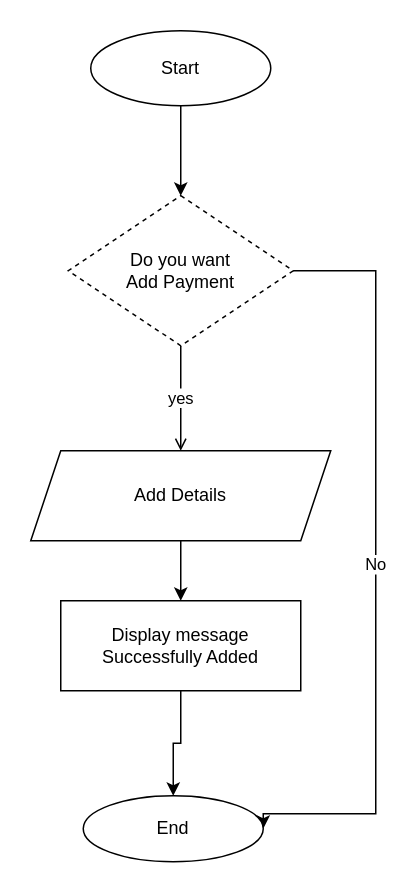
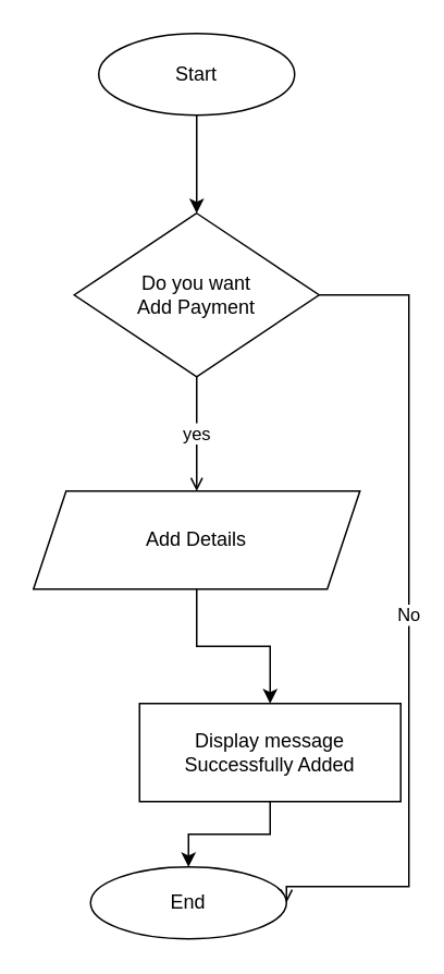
- <mxCell id="6" value="Do you want &lt;br&gt;Add Payment" style="rhombus;whiteSpace=wrap;html=1;dashed=1;" parent="1" vertex="1"><mxGeometry x="45" y="130" width="150" height="100" as="geometry" /></mxCell>
+ <mxCell id="6" value="Do you want &lt;br&gt;Add Payment" style="rhombus;whiteSpace=wrap;html=1;" parent="1" vertex="1"><mxGeometry x="45" y="130" width="150" height="100" as="geometry" /></mxCell>
- <mxCell id="10" value="Display message Successfully Added" style="rounded=0;whiteSpace=wrap;html=1;" parent="1" vertex="1"><mxGeometry x="40" y="400" width="160" height="60" as="geometry" /></mxCell>
+ <mxCell id="10" value="Display message Successfully Added" style="rounded=0;whiteSpace=wrap;html=1;" parent="1" vertex="1"><mxGeometry x="85" y="430" width="160" height="60" as="geometry" /></mxCell>
- <mxCell id="5" value="No" style="edgeStyle=orthogonalEdgeStyle;rounded=0;orthogonalLoop=1;jettySize=auto;html=1;entryX=1;entryY=0.5;entryDx=0;entryDy=0;" parent="1" source="6" target="11" edge="1"><mxGeometry relative="1" as="geometry"><Array as="points"><mxPoint x="250" y="180" /><mxPoint x="250" y="542" /></Array></mxGeometry></mxCell>
+ <mxCell id="5" value="No" style="edgeStyle=orthogonalEdgeStyle;rounded=0;orthogonalLoop=1;jettySize=auto;html=1;entryX=1;entryY=0.5;entryDx=0;entryDy=0;endArrow=open;" parent="1" source="6" target="11" edge="1"><mxGeometry relative="1" as="geometry"><Array as="points"><mxPoint x="250" y="180" /><mxPoint x="250" y="542" /></Array></mxGeometry></mxCell>
